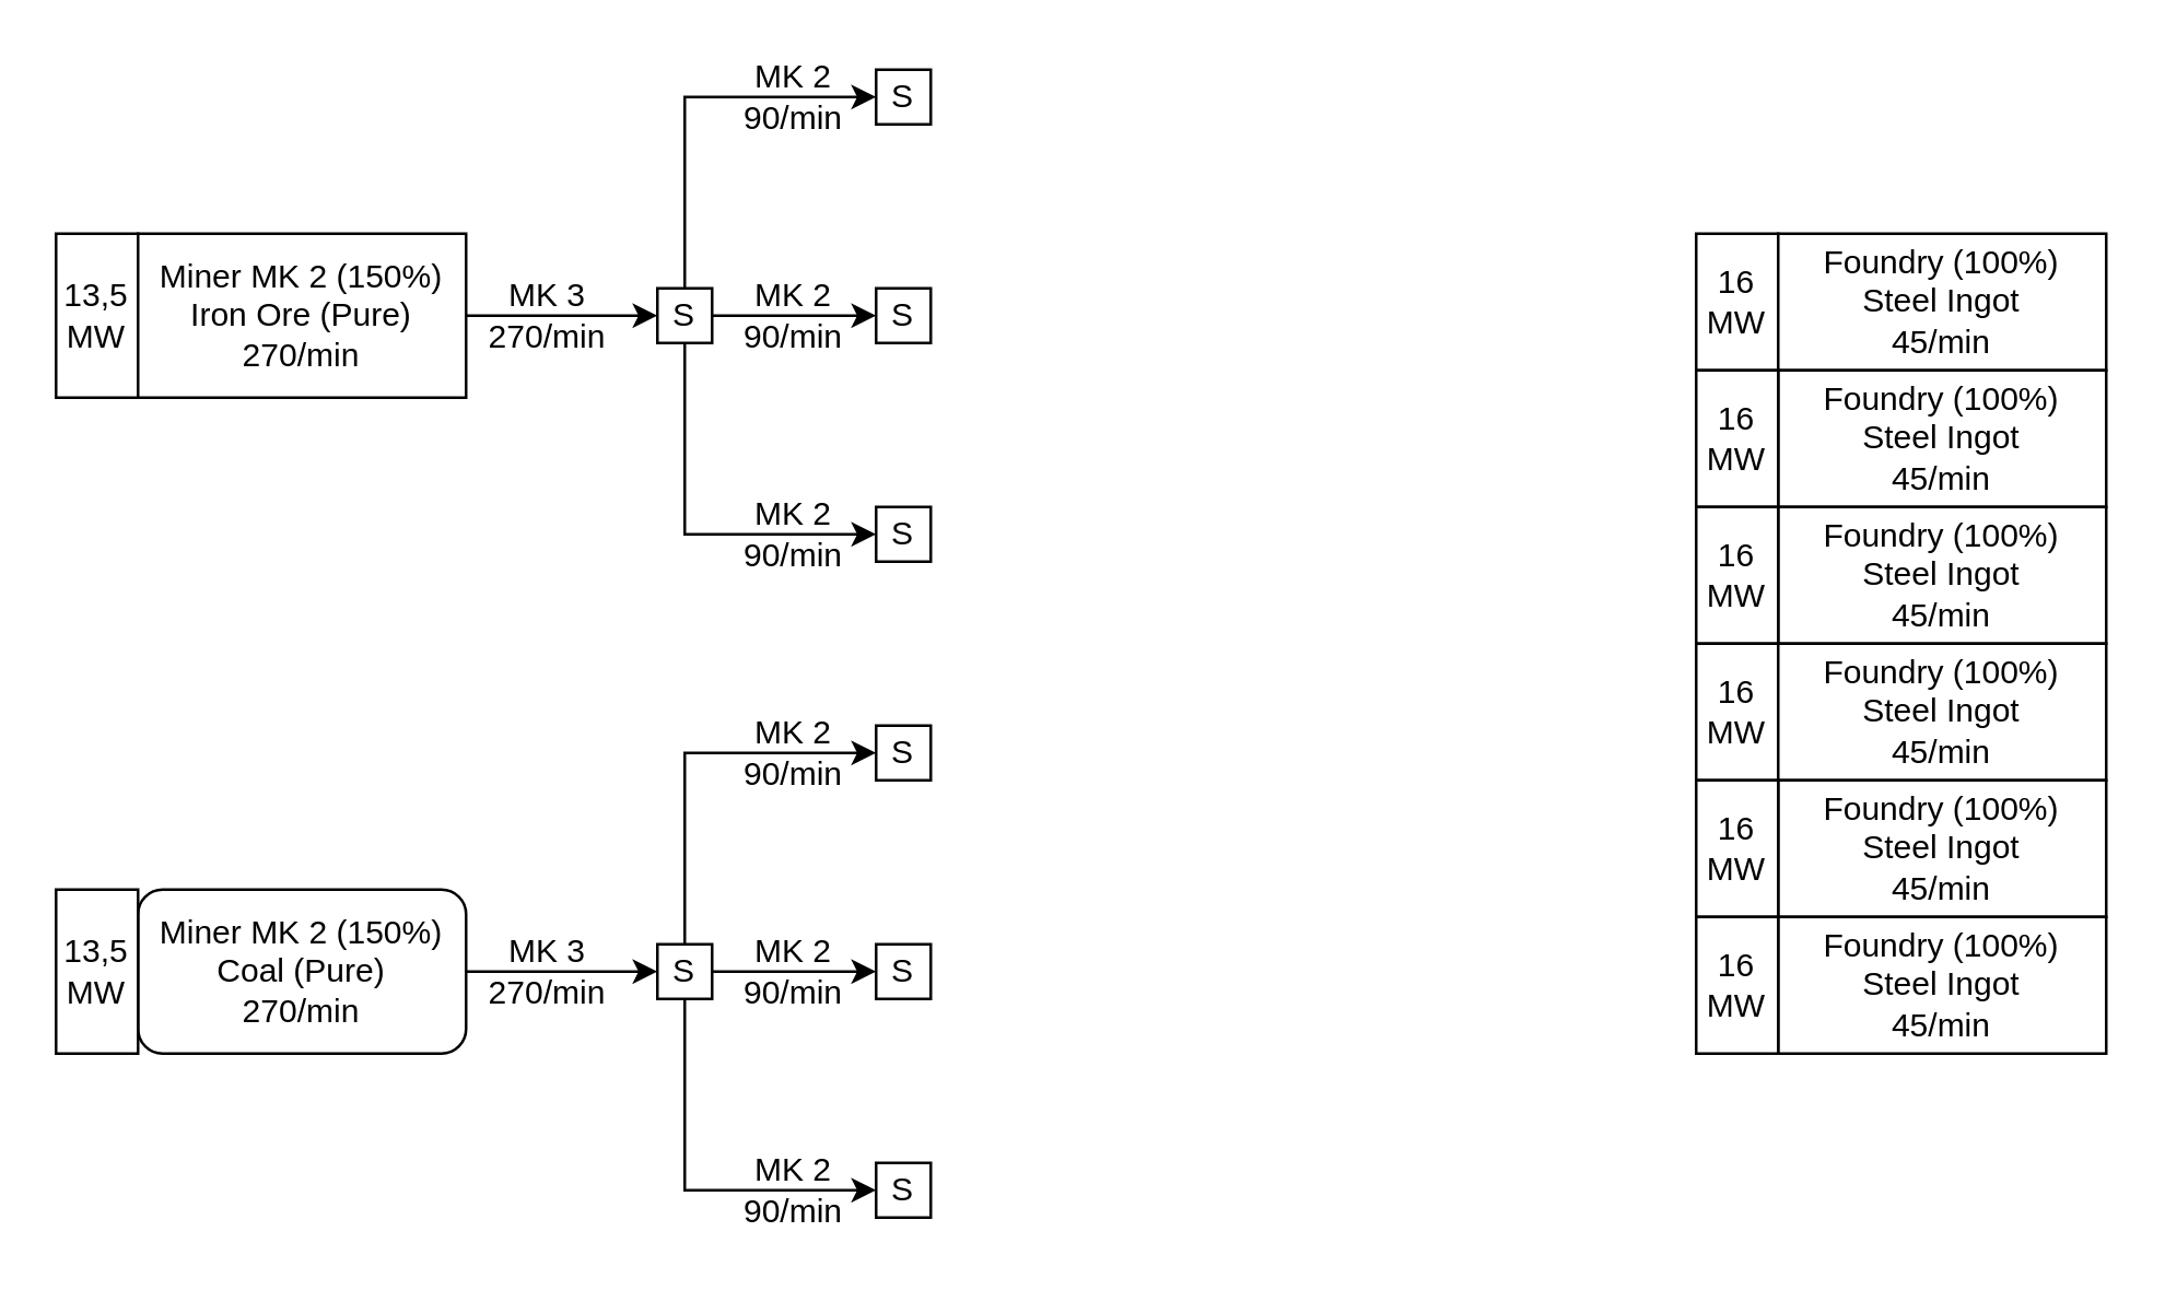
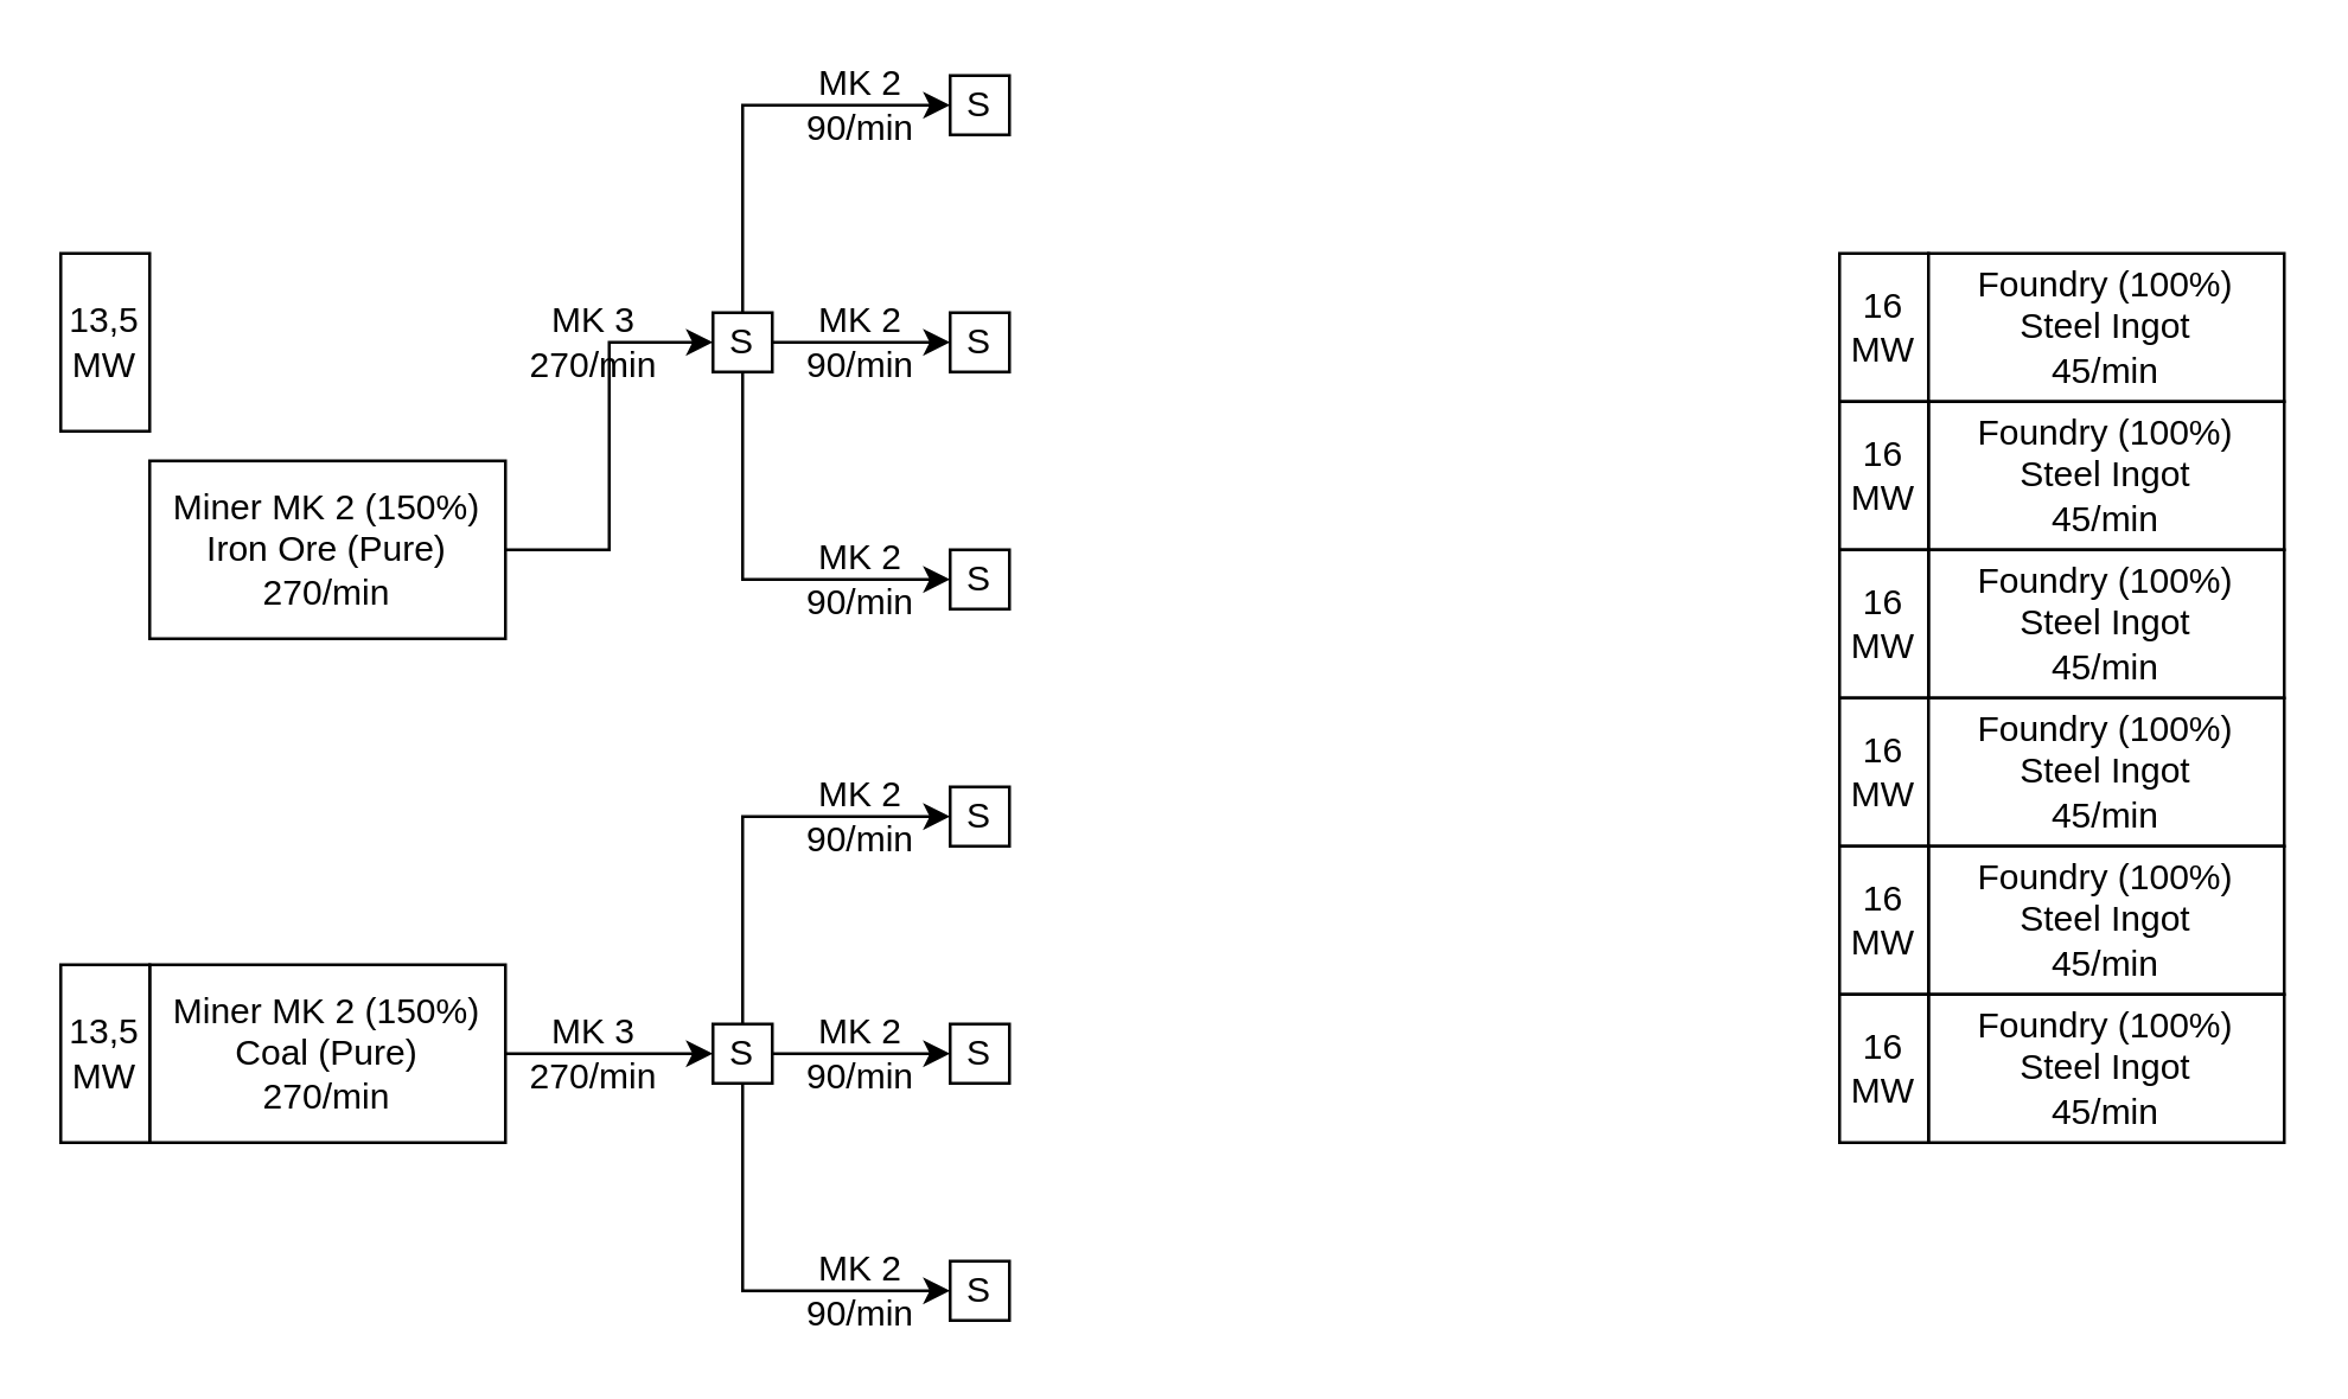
- <mxCell id="29" value="Miner MK 2 (150%)&lt;br&gt;Iron Ore (Pure)&lt;br&gt;270/min" style="rounded=0;whiteSpace=wrap;html=1;container=0;" parent="1" vertex="1"><mxGeometry x="50" y="85" width="120" height="60" as="geometry" /></mxCell>
+ <mxCell id="29" value="Miner MK 2 (150%)&lt;br&gt;Iron Ore (Pure)&lt;br&gt;270/min" style="rounded=0;whiteSpace=wrap;html=1;container=0;" parent="1" vertex="1"><mxGeometry x="50" y="155" width="120" height="60" as="geometry" /></mxCell>
- <mxCell id="26" value="Miner MK 2 (150%)&lt;br&gt;Coal (Pure)&lt;br&gt;270/min" style="whiteSpace=wrap;html=1;container=0;rounded=1;" parent="1" vertex="1"><mxGeometry x="50" y="325" width="120" height="60" as="geometry" /></mxCell>
+ <mxCell id="26" value="Miner MK 2 (150%)&lt;br&gt;Coal (Pure)&lt;br&gt;270/min" style="rounded=0;whiteSpace=wrap;html=1;container=0;" parent="1" vertex="1"><mxGeometry x="50" y="325" width="120" height="60" as="geometry" /></mxCell>
